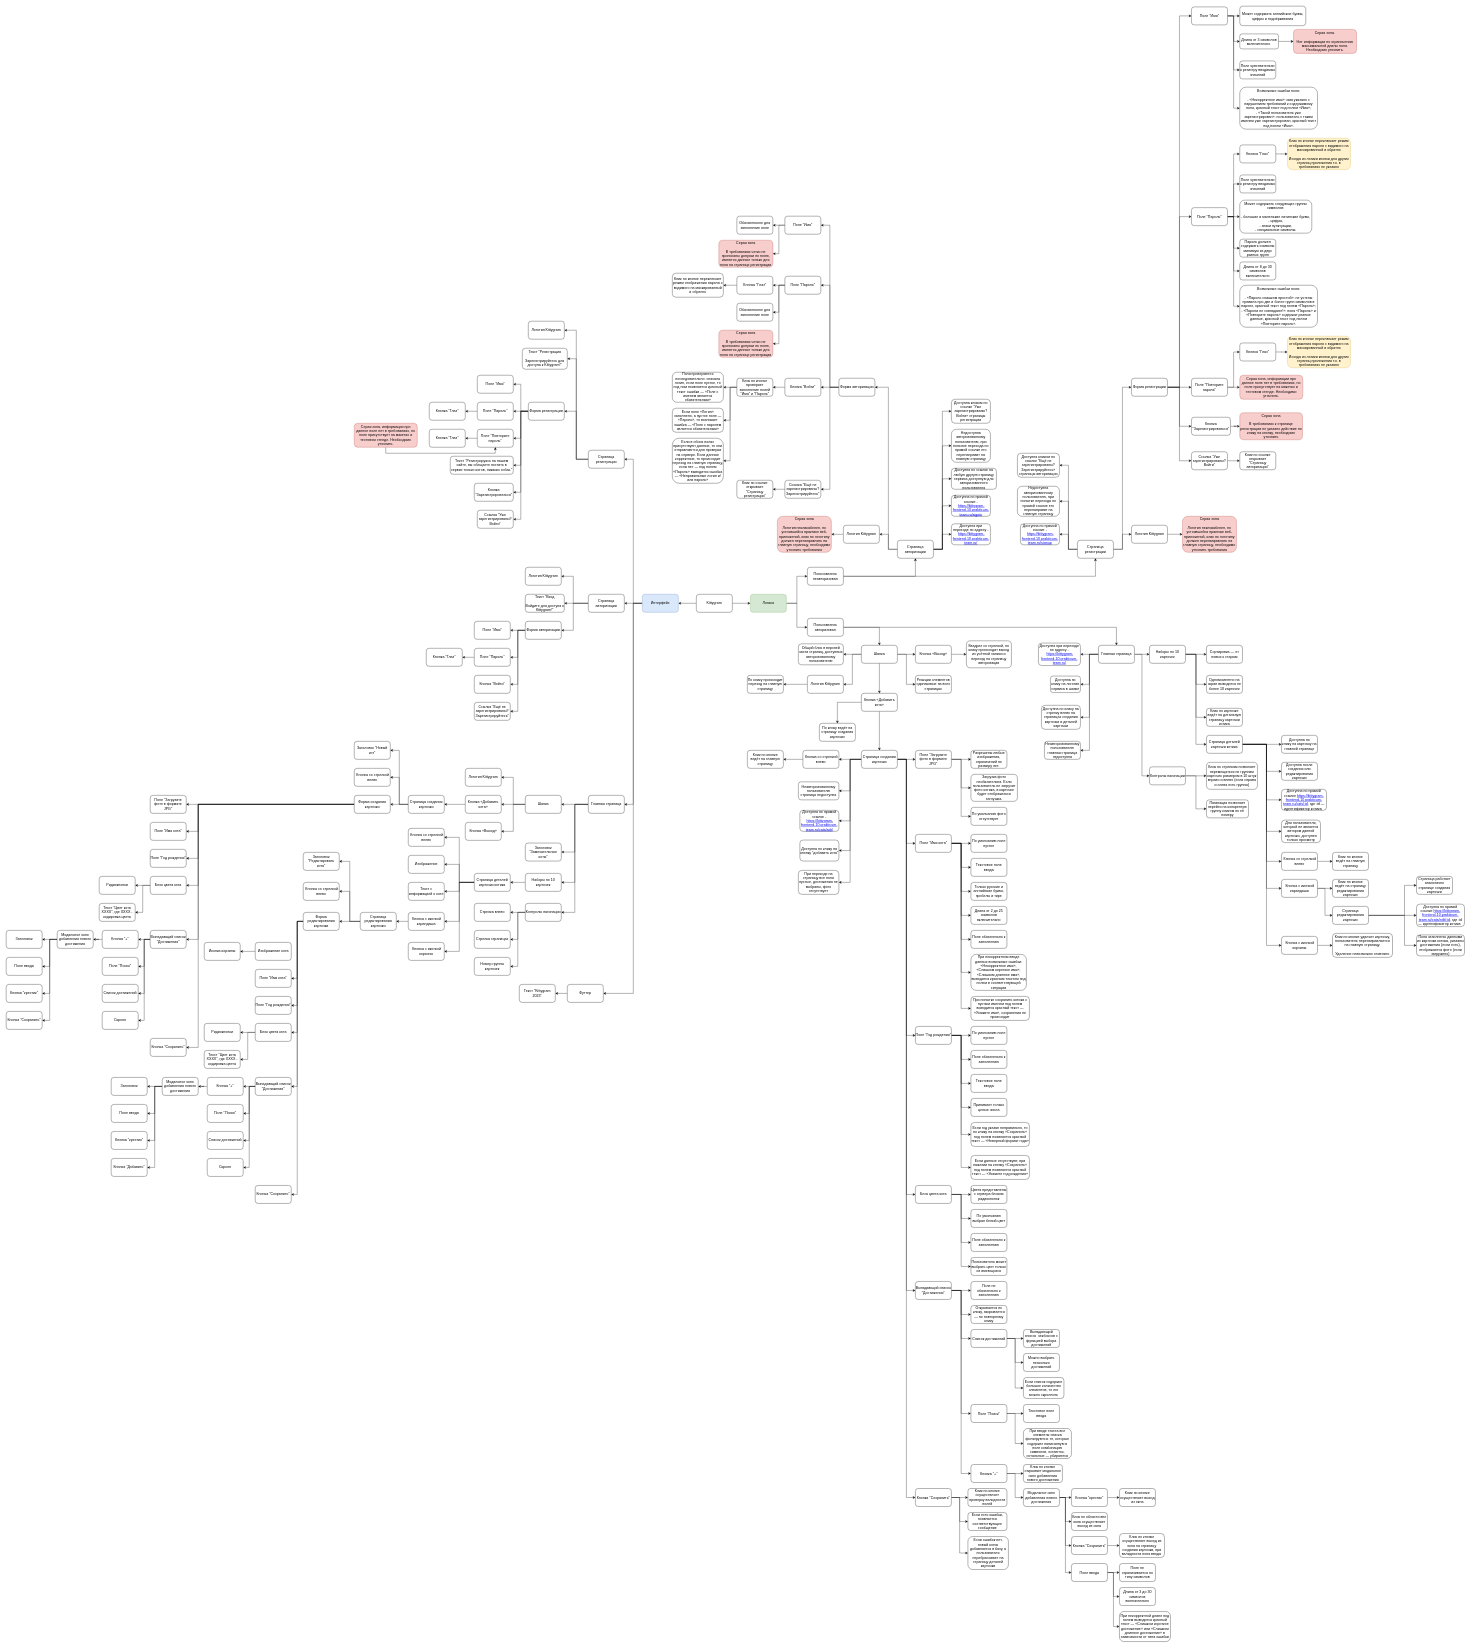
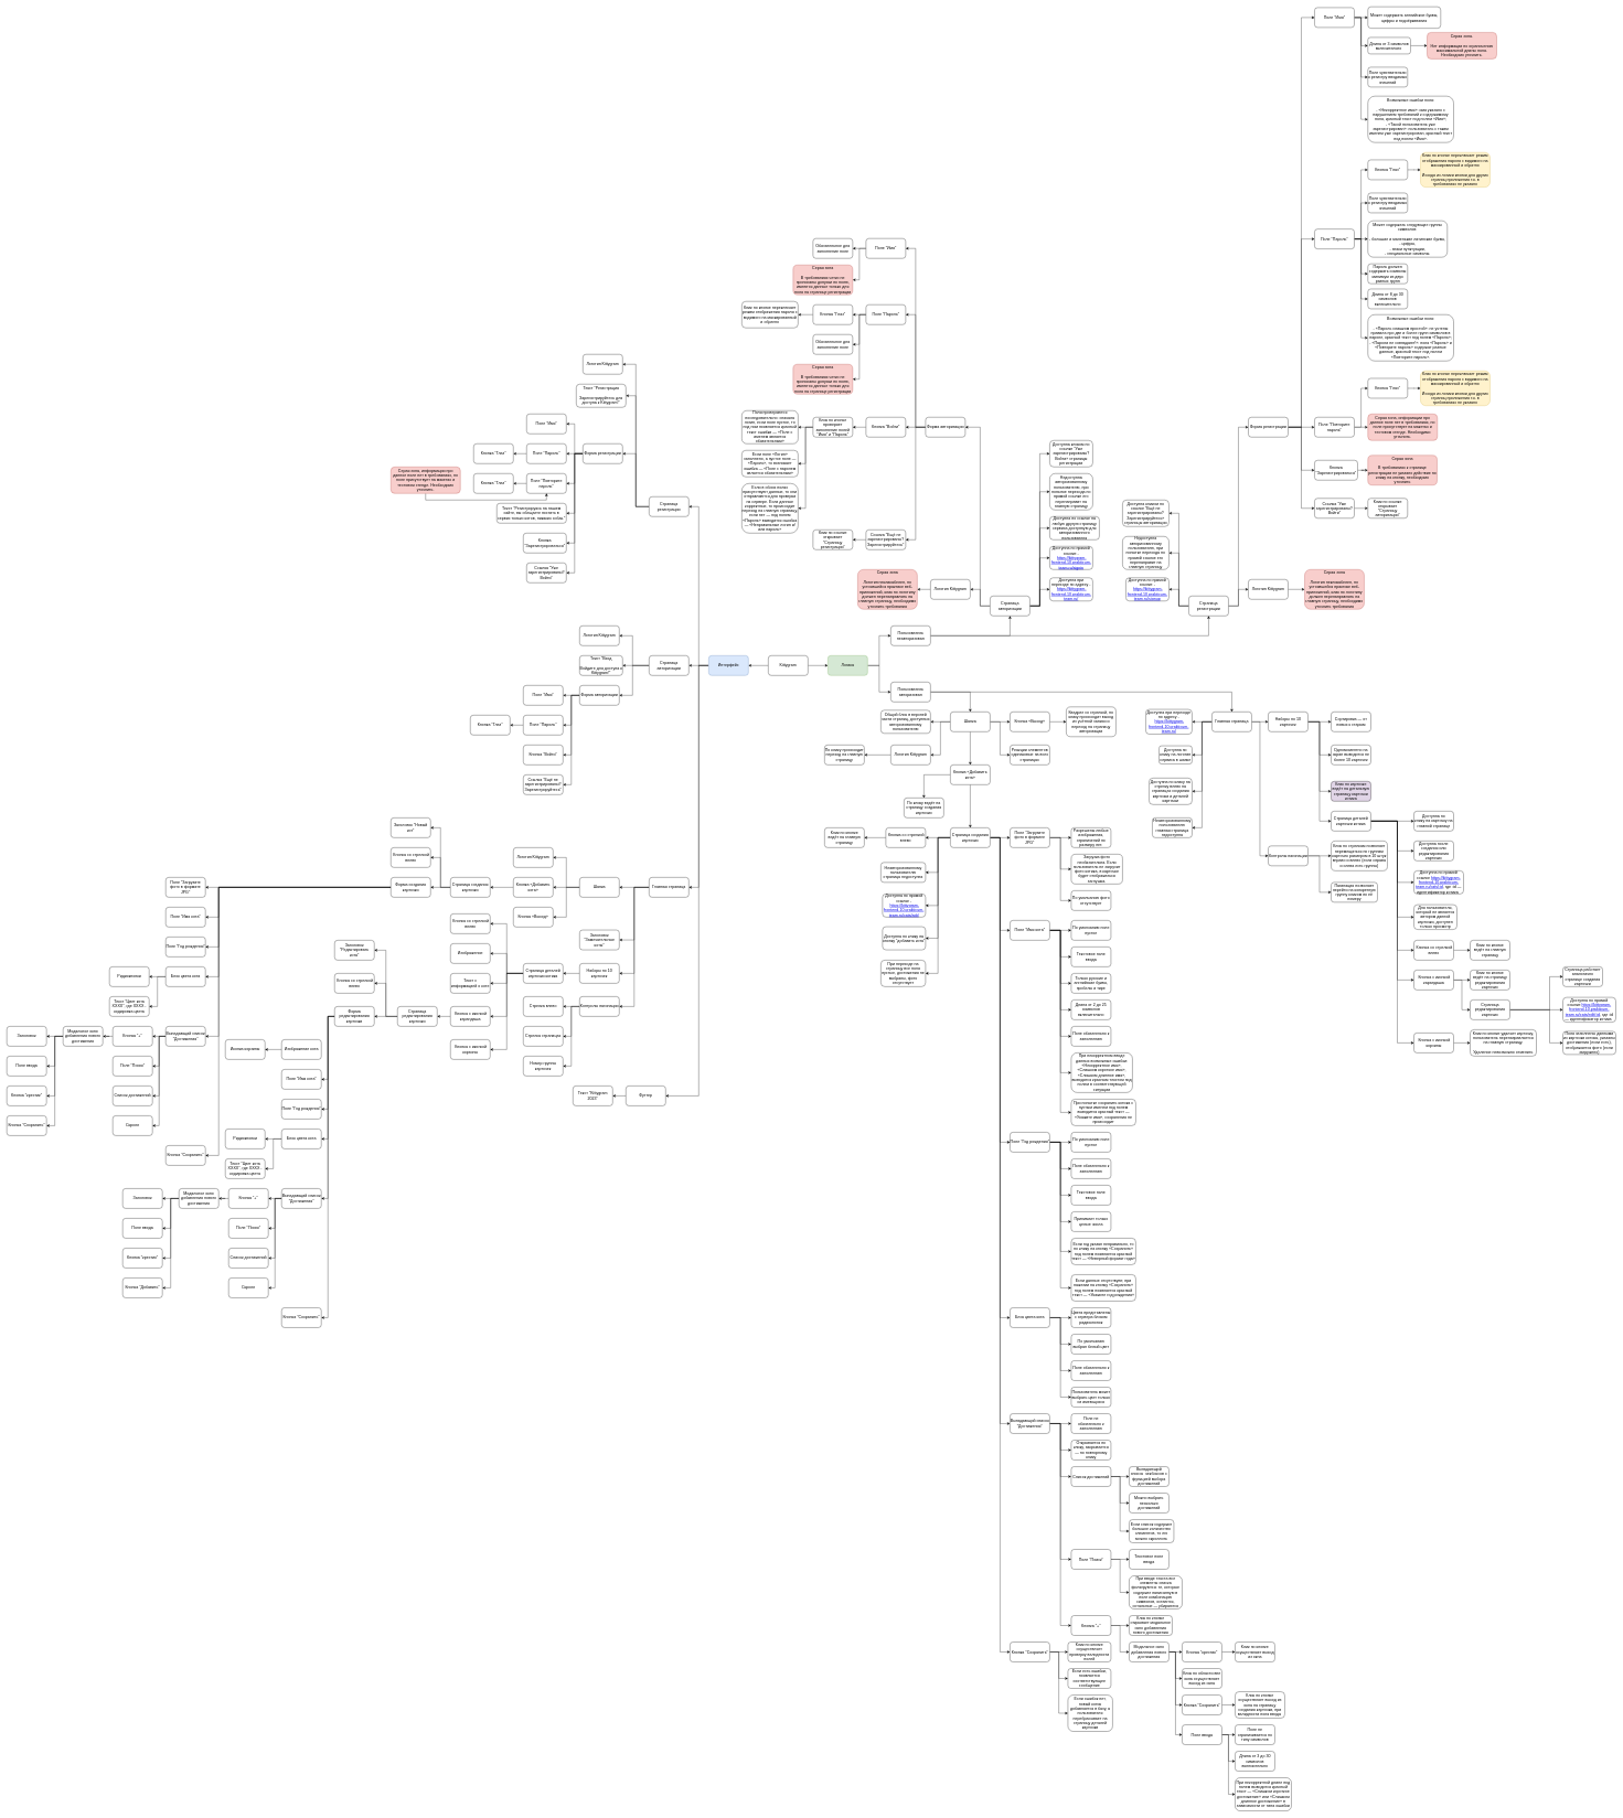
- <mxCell id="322" value="Клик по карточке ведёт на детальную страницу карточки котика" style="rounded=1;whiteSpace=wrap;html=1;" vertex="1" parent="1"><mxGeometry x="4020" y="2360" width="120" height="60" as="geometry" /></mxCell>
+ <mxCell id="322" value="Клик по карточке ведёт на детальную страницу карточки котика" style="rounded=1;whiteSpace=wrap;html=1;fillColor=#e1d5e7;" vertex="1" parent="1"><mxGeometry x="4020" y="2360" width="120" height="60" as="geometry" /></mxCell>
